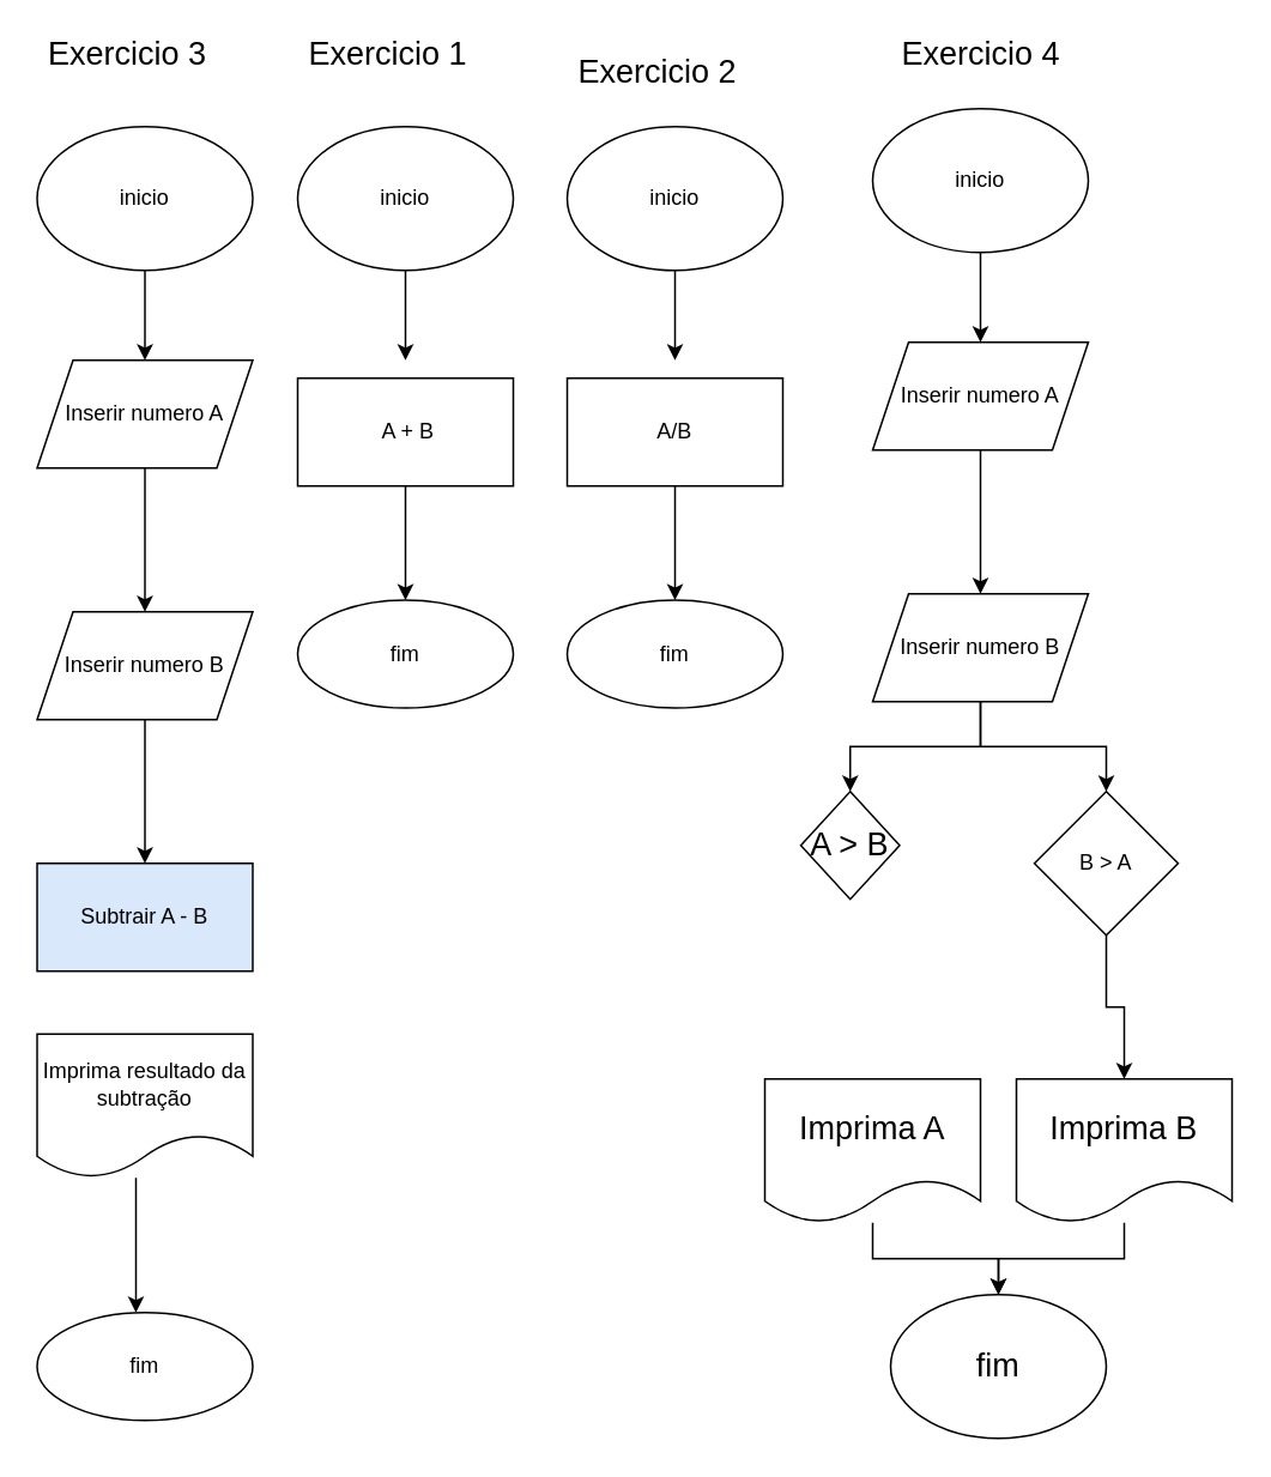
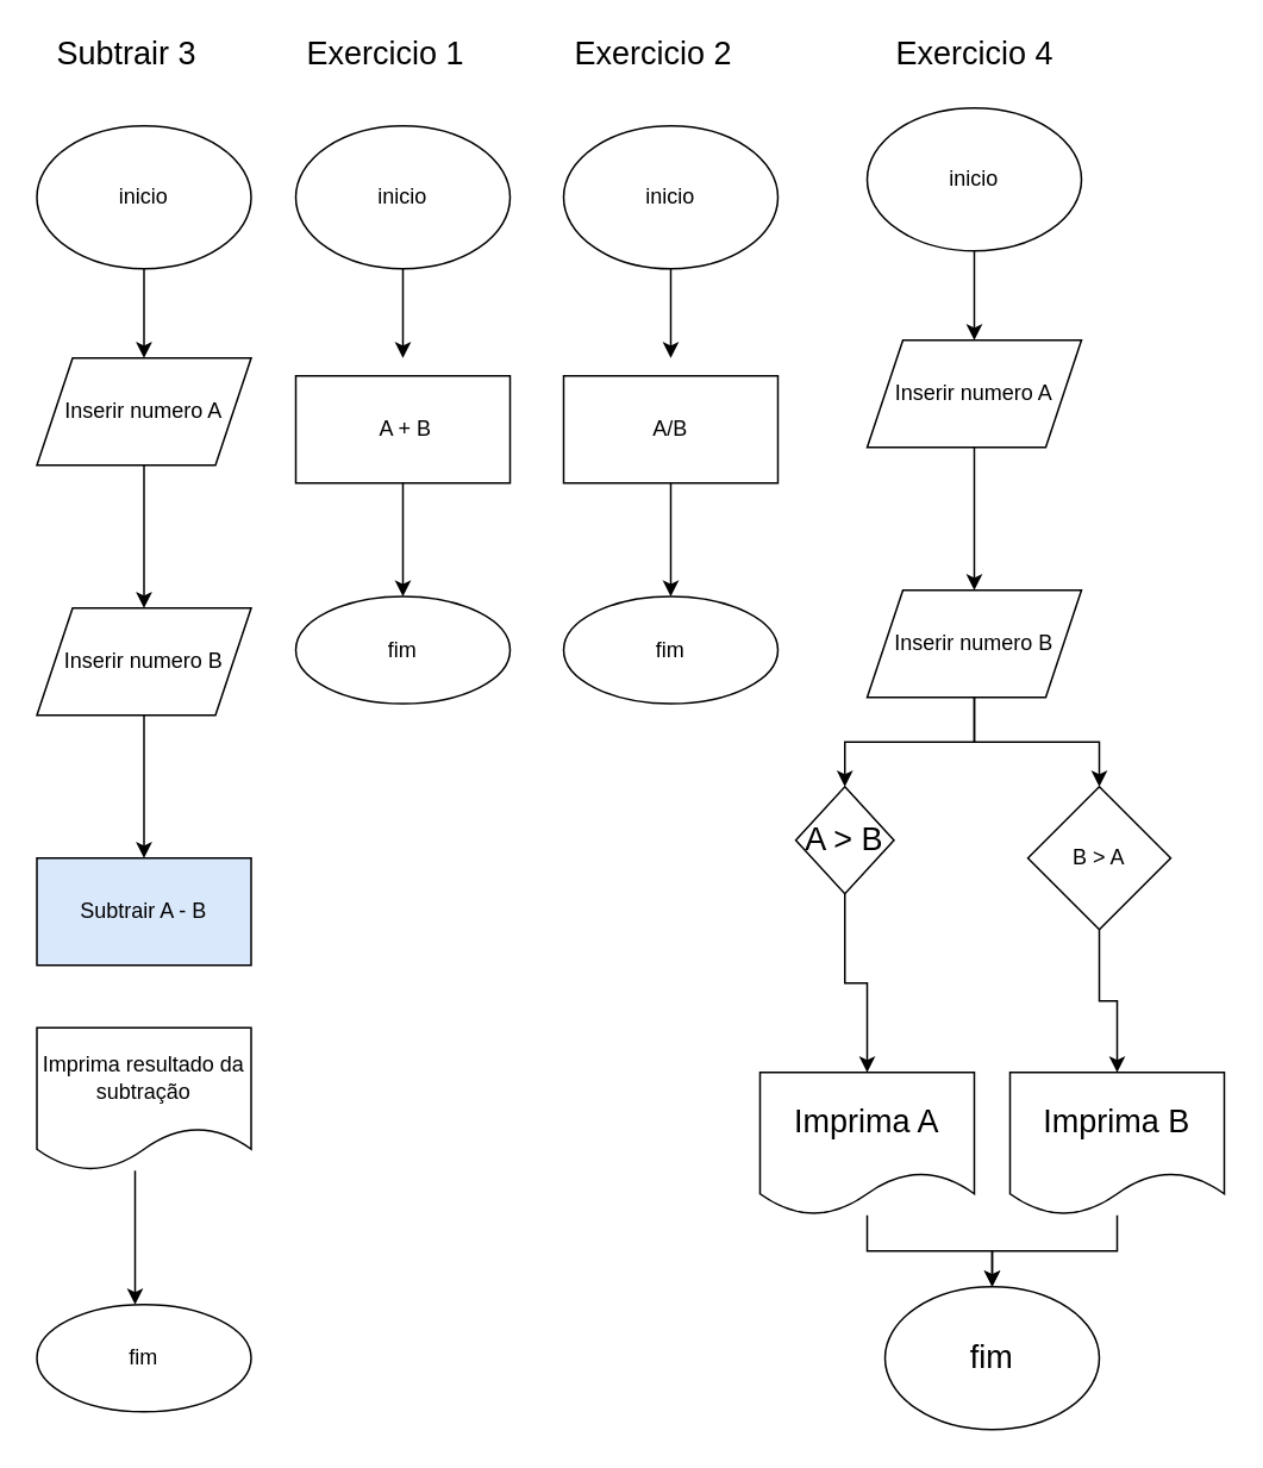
- <mxCell id="12" value="&lt;font style=&quot;font-size: 18px&quot;&gt;Exercicio 3&lt;/font&gt;" style="text;html=1;resizable=0;autosize=1;align=center;verticalAlign=middle;points=[];fillColor=none;strokeColor=none;rounded=0;" vertex="1" parent="1"><mxGeometry x="20" y="20" width="100" height="20" as="geometry" /></mxCell>
+ <mxCell id="12" value="&lt;font style=&quot;font-size: 18px&quot;&gt;Subtrair 3&lt;/font&gt;" style="text;html=1;resizable=0;autosize=1;align=center;verticalAlign=middle;points=[];fillColor=none;strokeColor=none;rounded=0;" vertex="1" parent="1"><mxGeometry x="20" y="20" width="100" height="20" as="geometry" /></mxCell>
- <mxCell id="24" value="&lt;font style=&quot;font-size: 18px&quot;&gt;Exercicio 2&lt;/font&gt;" style="text;html=1;resizable=0;autosize=1;align=center;verticalAlign=middle;points=[];fillColor=none;strokeColor=none;rounded=0;" vertex="1" parent="1"><mxGeometry x="315" y="30" width="100" height="20" as="geometry" /></mxCell>
+ <mxCell id="24" value="&lt;font style=&quot;font-size: 18px&quot;&gt;Exercicio 2&lt;/font&gt;" style="text;html=1;resizable=0;autosize=1;align=center;verticalAlign=middle;points=[];fillColor=none;strokeColor=none;rounded=0;" vertex="1" parent="1"><mxGeometry x="315" y="20" width="100" height="20" as="geometry" /></mxCell>
+ <mxCell id="33" value="" style="edgeStyle=orthogonalEdgeStyle;rounded=0;orthogonalLoop=1;jettySize=auto;html=1;fontSize=18;" edge="1" parent="1" source="34" target="38"><mxGeometry relative="1" as="geometry" /></mxCell>
